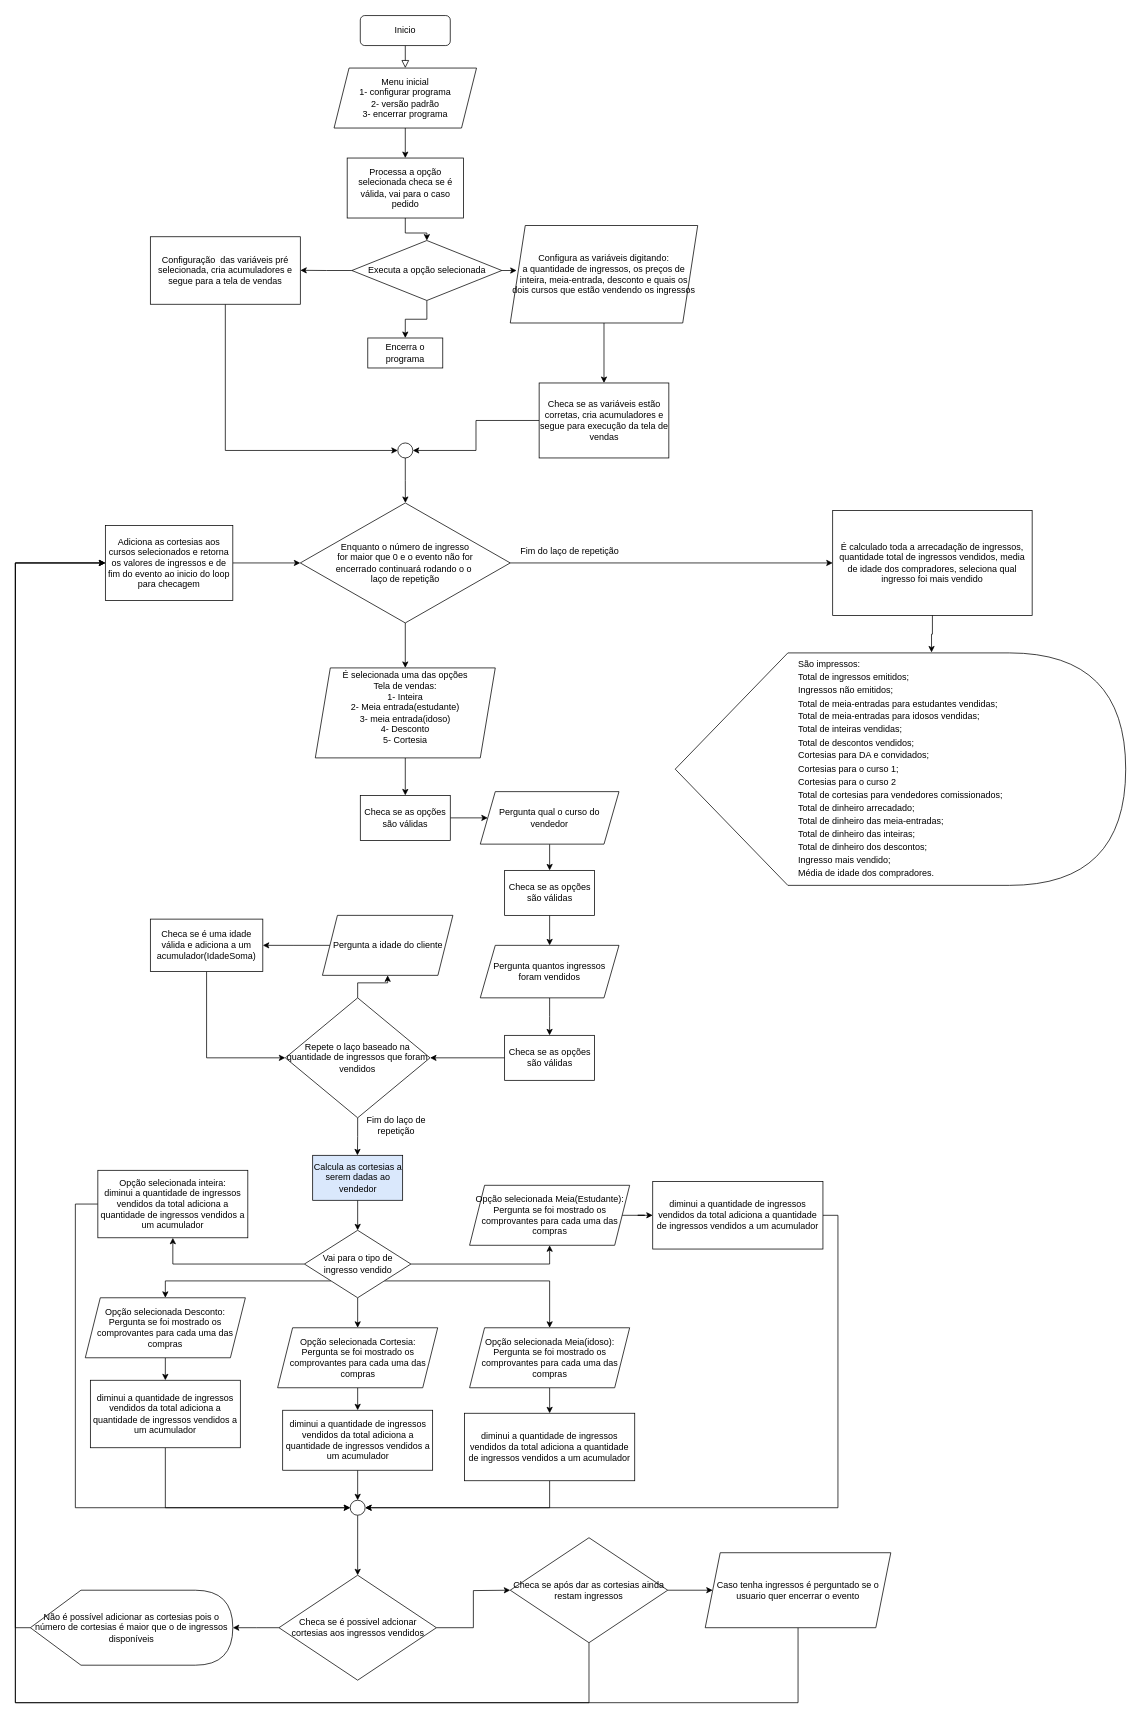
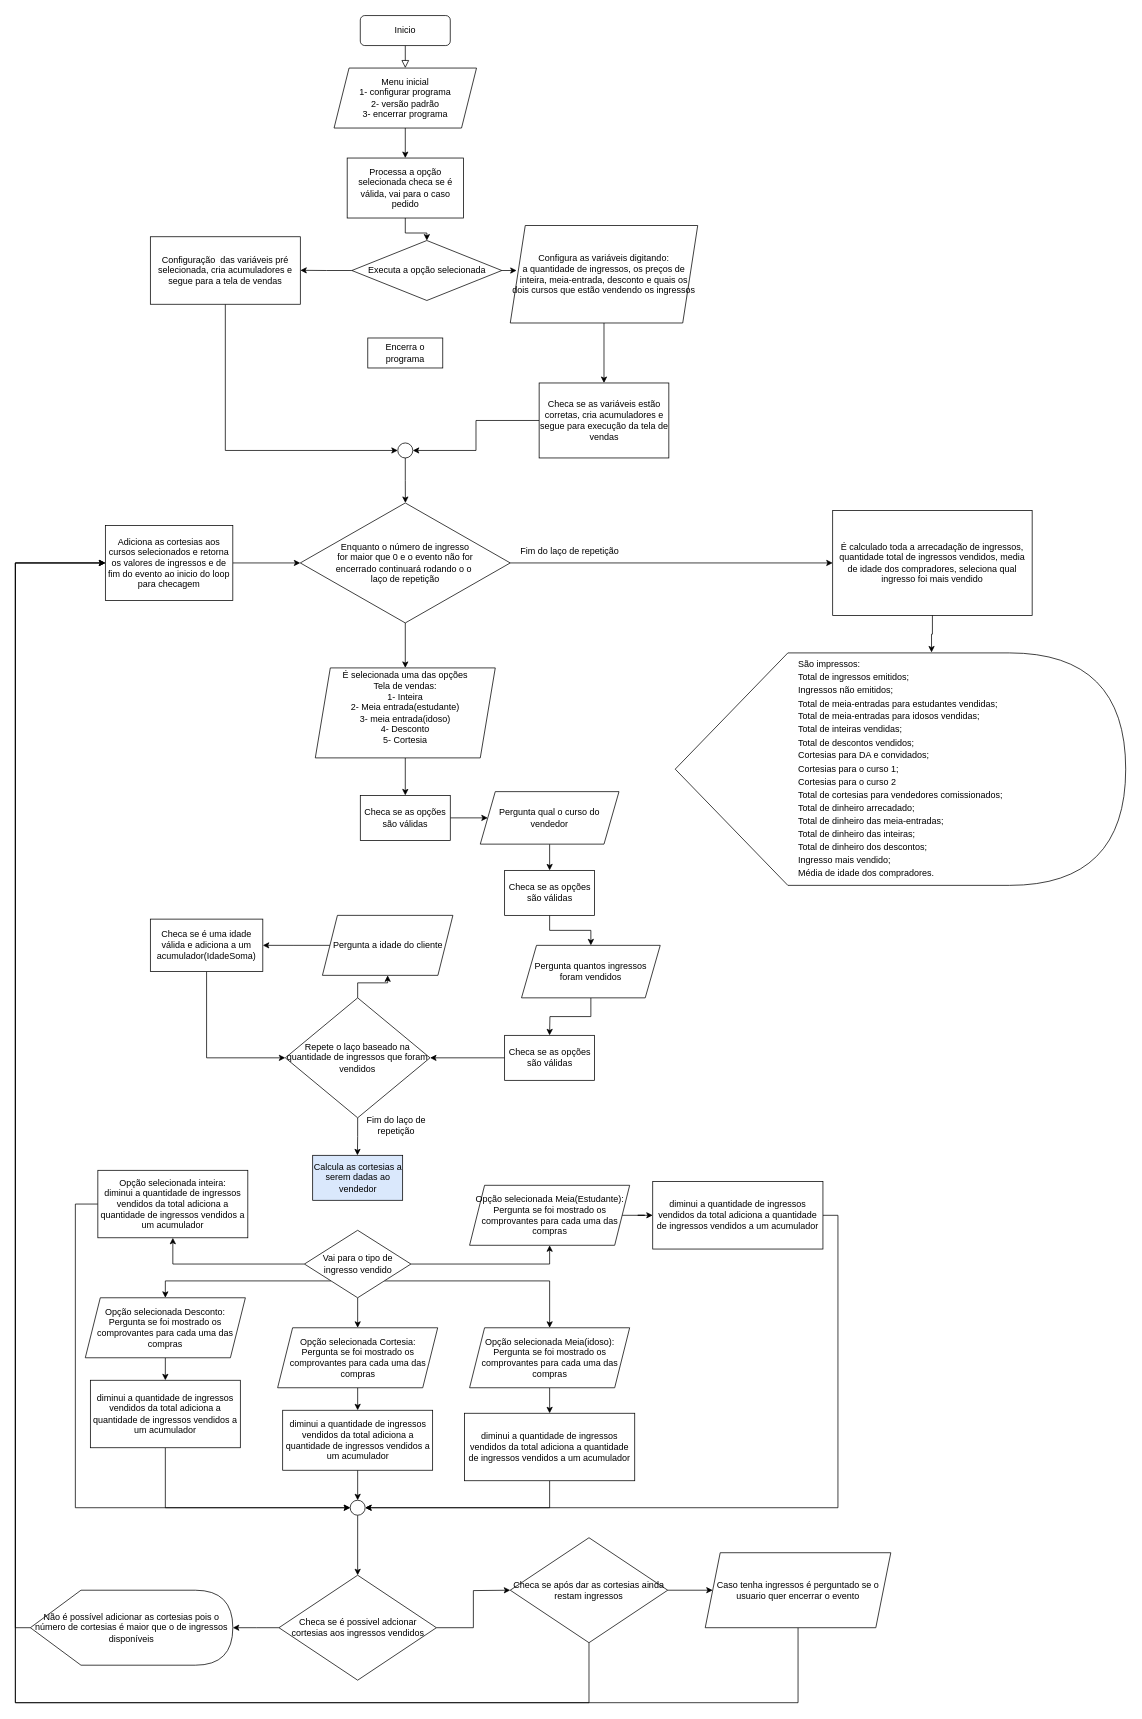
- <mxCell id="6" style="edgeStyle=orthogonalEdgeStyle;rounded=0;orthogonalLoop=1;jettySize=auto;html=1;exitX=0.5;exitY=1;exitDx=0;exitDy=0;entryX=0.5;entryY=0;entryDx=0;entryDy=0;" edge="1" parent="1" source="8" target="9"><mxGeometry relative="1" as="geometry" /></mxCell>
- <mxCell id="30" value="Pergunta quantos ingressos foram vendidos" style="shape=parallelogram;perimeter=parallelogramPerimeter;whiteSpace=wrap;html=1;fixedSize=1;" vertex="1" parent="1"><mxGeometry x="640" y="1260" width="185" height="70" as="geometry" /></mxCell>
+ <mxCell id="30" value="Pergunta quantos ingressos foram vendidos" style="shape=parallelogram;perimeter=parallelogramPerimeter;whiteSpace=wrap;html=1;fixedSize=1;" vertex="1" parent="1"><mxGeometry x="695" y="1260" width="185" height="70" as="geometry" /></mxCell>
- <mxCell id="41" style="edgeStyle=orthogonalEdgeStyle;rounded=0;orthogonalLoop=1;jettySize=auto;html=1;exitX=0.5;exitY=1;exitDx=0;exitDy=0;entryX=0.5;entryY=0;entryDx=0;entryDy=0;" edge="1" parent="1" source="42" target="48"><mxGeometry relative="1" as="geometry" /></mxCell>
